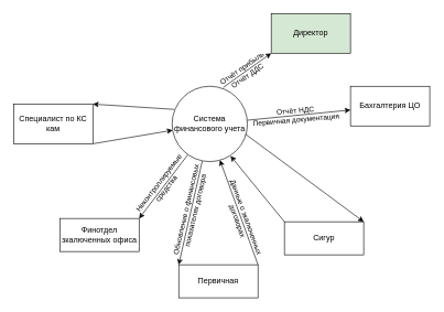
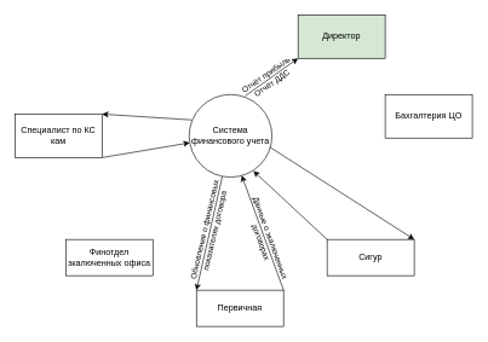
- <mxCell id="6" value="" style="rounded=0;orthogonalLoop=1;jettySize=auto;html=1;" edge="1" parent="1" source="9" target="12"><mxGeometry relative="1" as="geometry" /></mxCell>
- <mxCell id="7" value="Отчёт НДС&lt;br&gt;Первичная документация" style="edgeLabel;html=1;align=center;verticalAlign=middle;resizable=0;points=[];rotation=-5;labelBackgroundColor=none;" vertex="1" connectable="0" parent="6"><mxGeometry x="-0.076" y="1" relative="1" as="geometry"><mxPoint as="offset" /></mxGeometry></mxCell>
- <mxCell id="2" value="" style="rounded=0;orthogonalLoop=1;jettySize=auto;html=1;entryX=1;entryY=0;entryDx=0;entryDy=0;exitX=0.209;exitY=0.908;exitDx=0;exitDy=0;exitPerimeter=0;" edge="1" parent="1" source="9" target="20"><mxGeometry x="-0.001" relative="1" as="geometry"><mxPoint as="offset" /></mxGeometry></mxCell>
- <mxCell id="3" value="Неконтроллируемые &lt;br&gt;средства" style="edgeLabel;html=1;align=center;verticalAlign=middle;resizable=0;points=[];rotation=-52.5;labelBackgroundColor=none;" vertex="1" connectable="0" parent="2"><mxGeometry x="-0.064" y="1" relative="1" as="geometry"><mxPoint x="-5" y="2" as="offset" /></mxGeometry></mxCell>
- <mxCell id="17" value="Сигур" style="rounded=0;whiteSpace=wrap;html=1;" vertex="1" parent="1"><mxGeometry x="430" y="335" width="120" height="50" as="geometry" /></mxCell>
+ <mxCell id="17" value="Сигур" style="rounded=0;whiteSpace=wrap;html=1;" vertex="1" parent="1"><mxGeometry x="450" y="330" width="120" height="50" as="geometry" /></mxCell>
